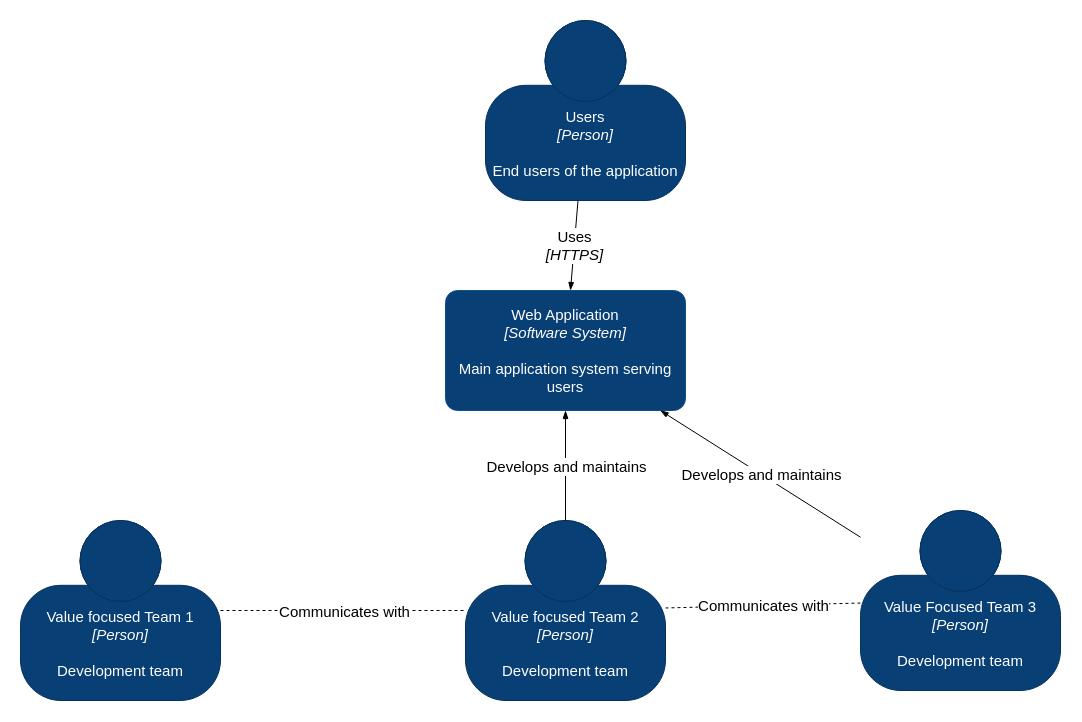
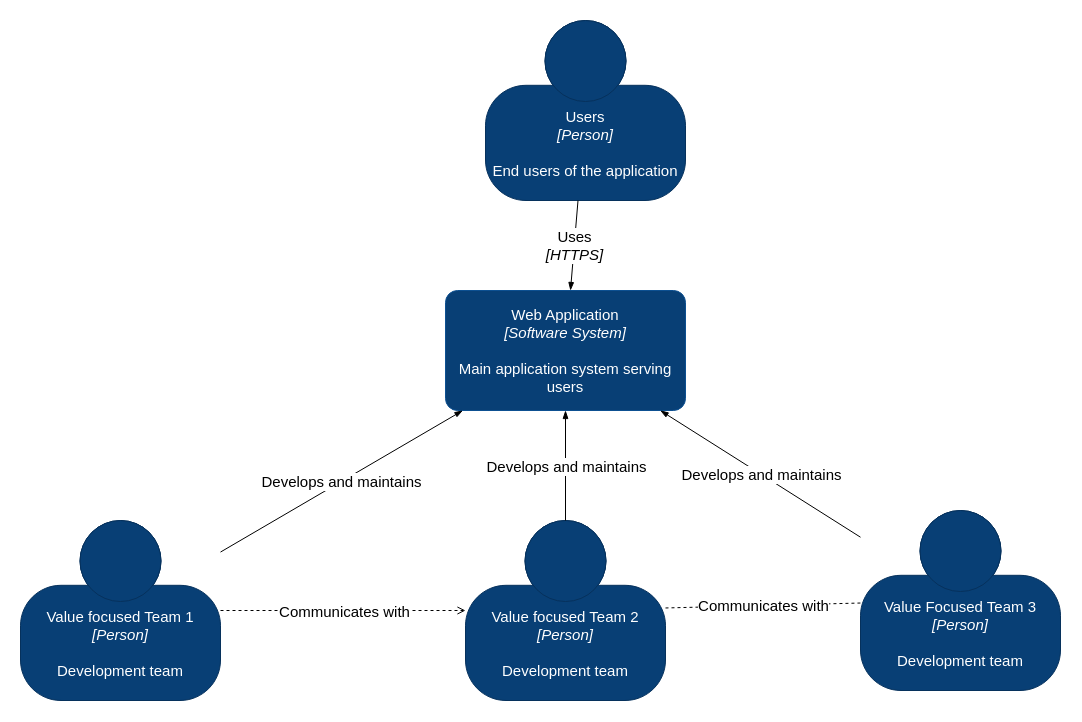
+ <mxCell id="9" style="edgeStyle=none;rounded=0;orthogonalLoop=1;jettySize=auto;html=1;fontSize=15;fontColor=#404040;strokeWidth=1;endArrow=blockThin;endFill=1;" parent="1" source="3" target="6" edge="1"><mxGeometry relative="1" as="geometry" /></mxCell>
+ <mxCell id="10" value="Develops and maintains" style="edgeLabel;resizable=0;html=1;align=center;verticalAlign=middle;fontSize=15;" parent="9" vertex="1" connectable="0"><mxGeometry relative="1" as="geometry" /></mxCell>
- <mxCell id="15" style="edgeStyle=none;rounded=0;orthogonalLoop=1;jettySize=auto;html=1;fontSize=15;fontColor=#404040;strokeWidth=1;endArrow=none;endFill=0;dashed=1;" parent="1" source="3" target="4" edge="1"><mxGeometry relative="1" as="geometry" /></mxCell>
+ <mxCell id="15" style="edgeStyle=none;rounded=0;orthogonalLoop=1;jettySize=auto;html=1;fontSize=15;fontColor=#404040;strokeWidth=1;endArrow=open;endFill=0;dashed=1;" parent="1" source="3" target="4" edge="1"><mxGeometry relative="1" as="geometry" /></mxCell>
